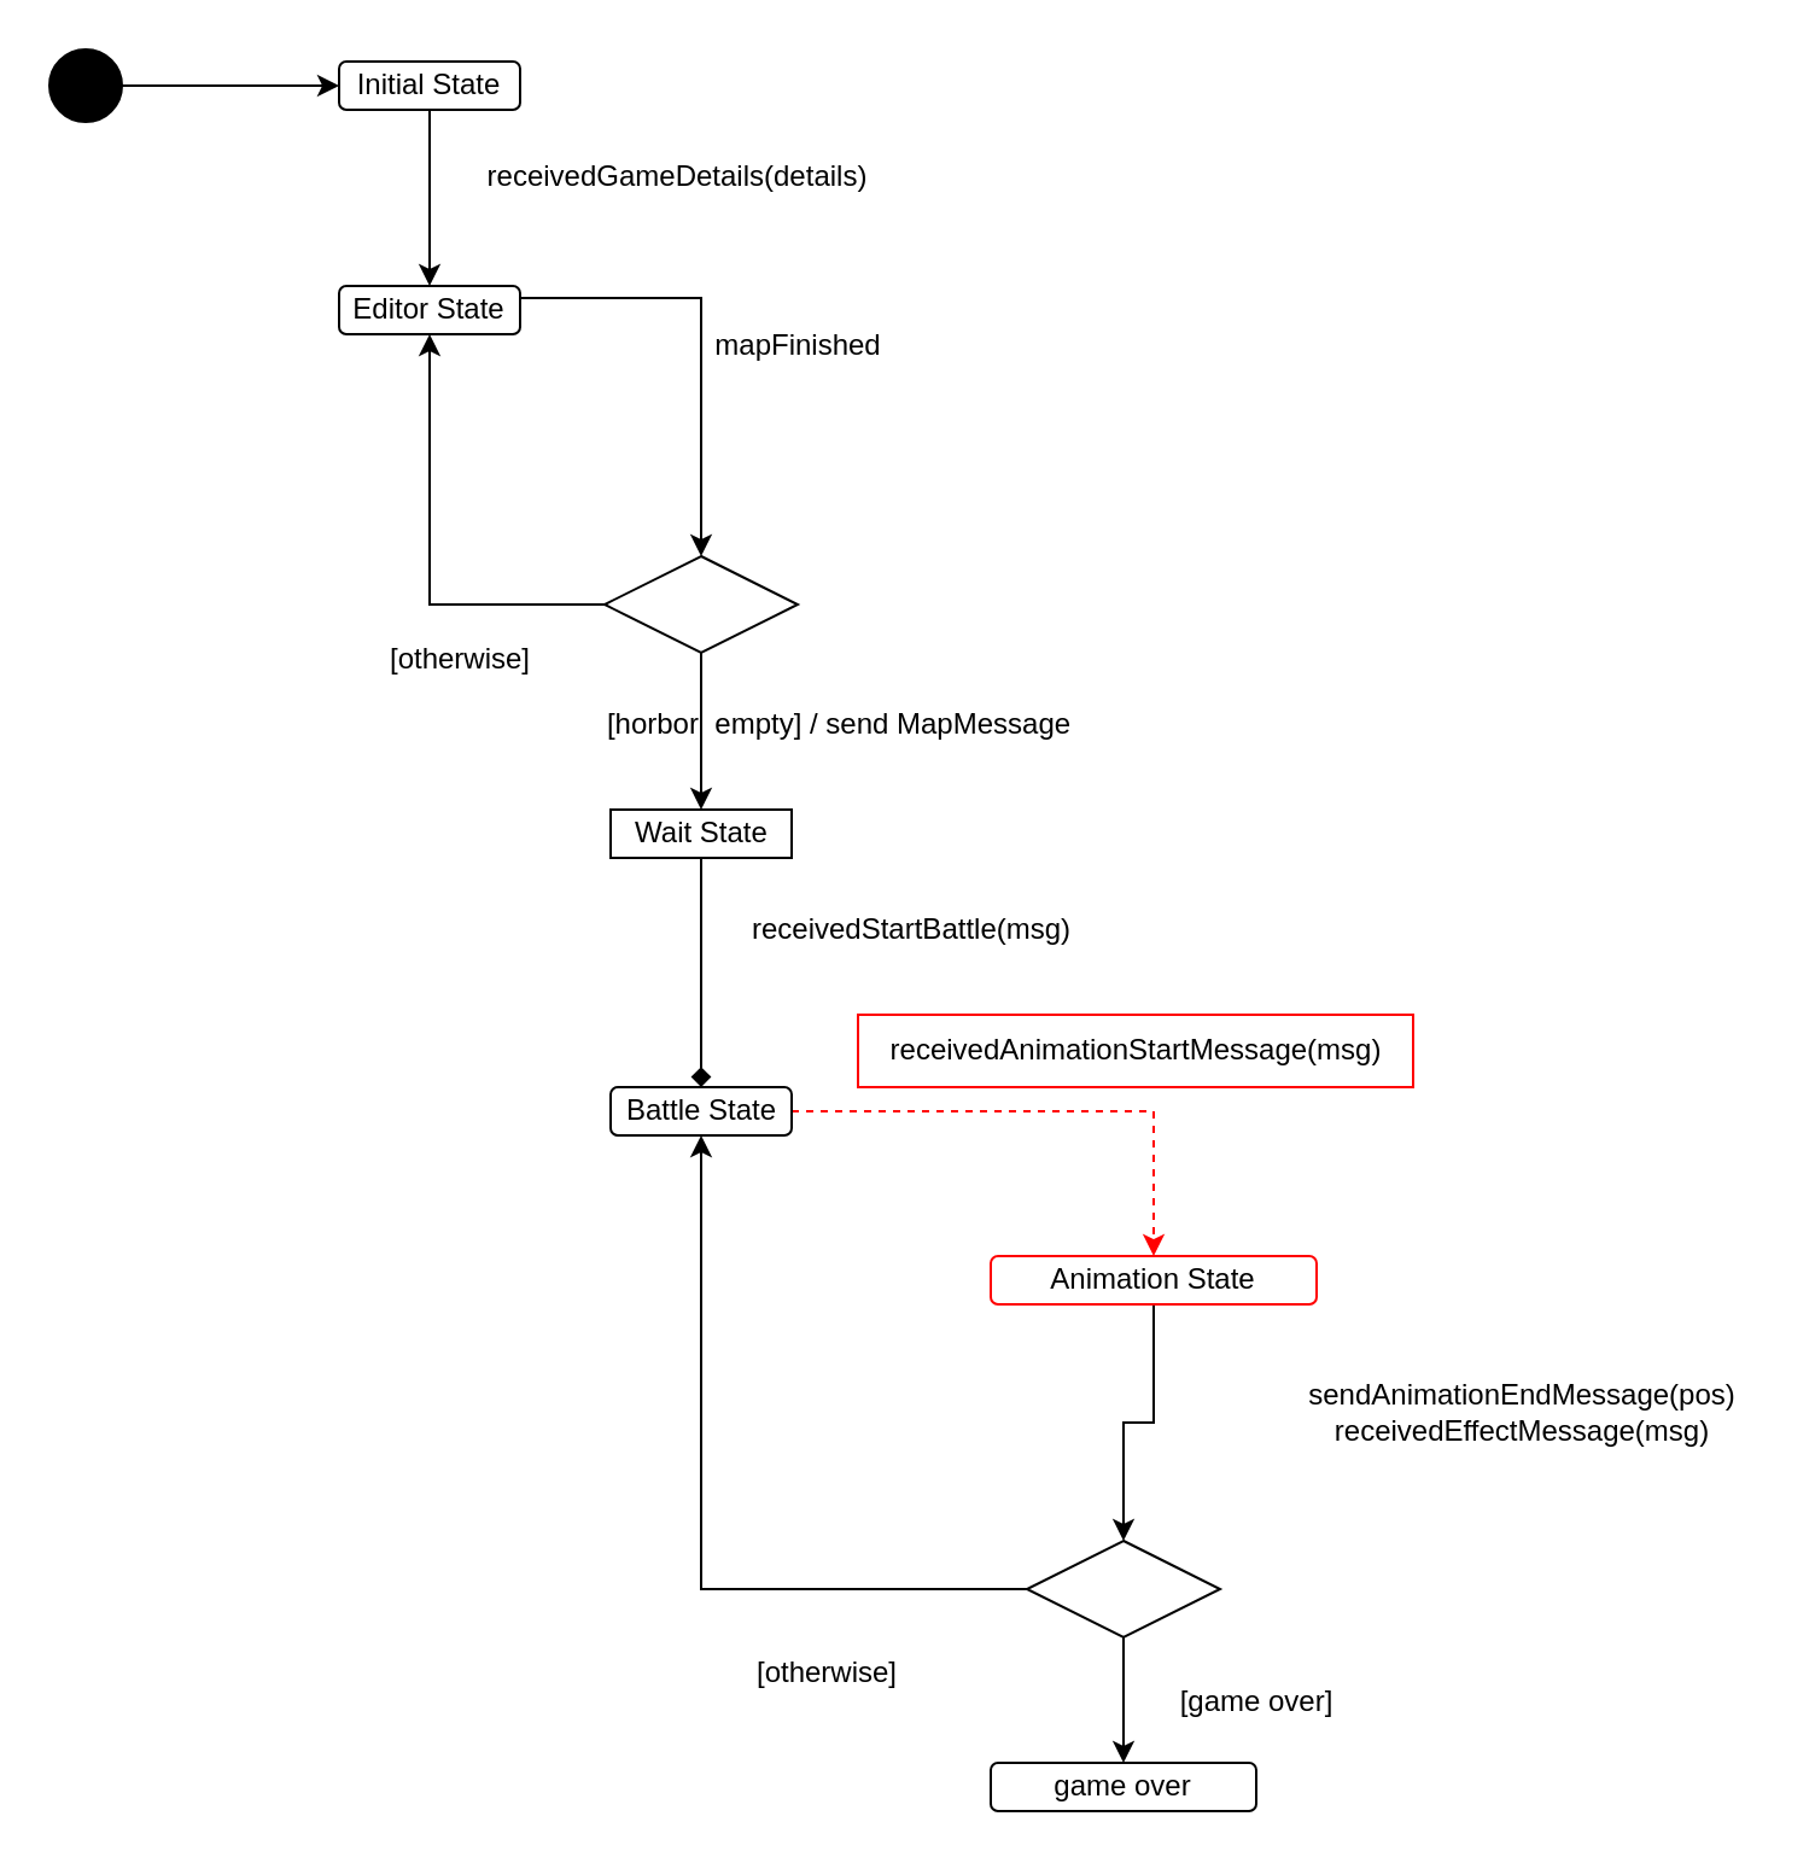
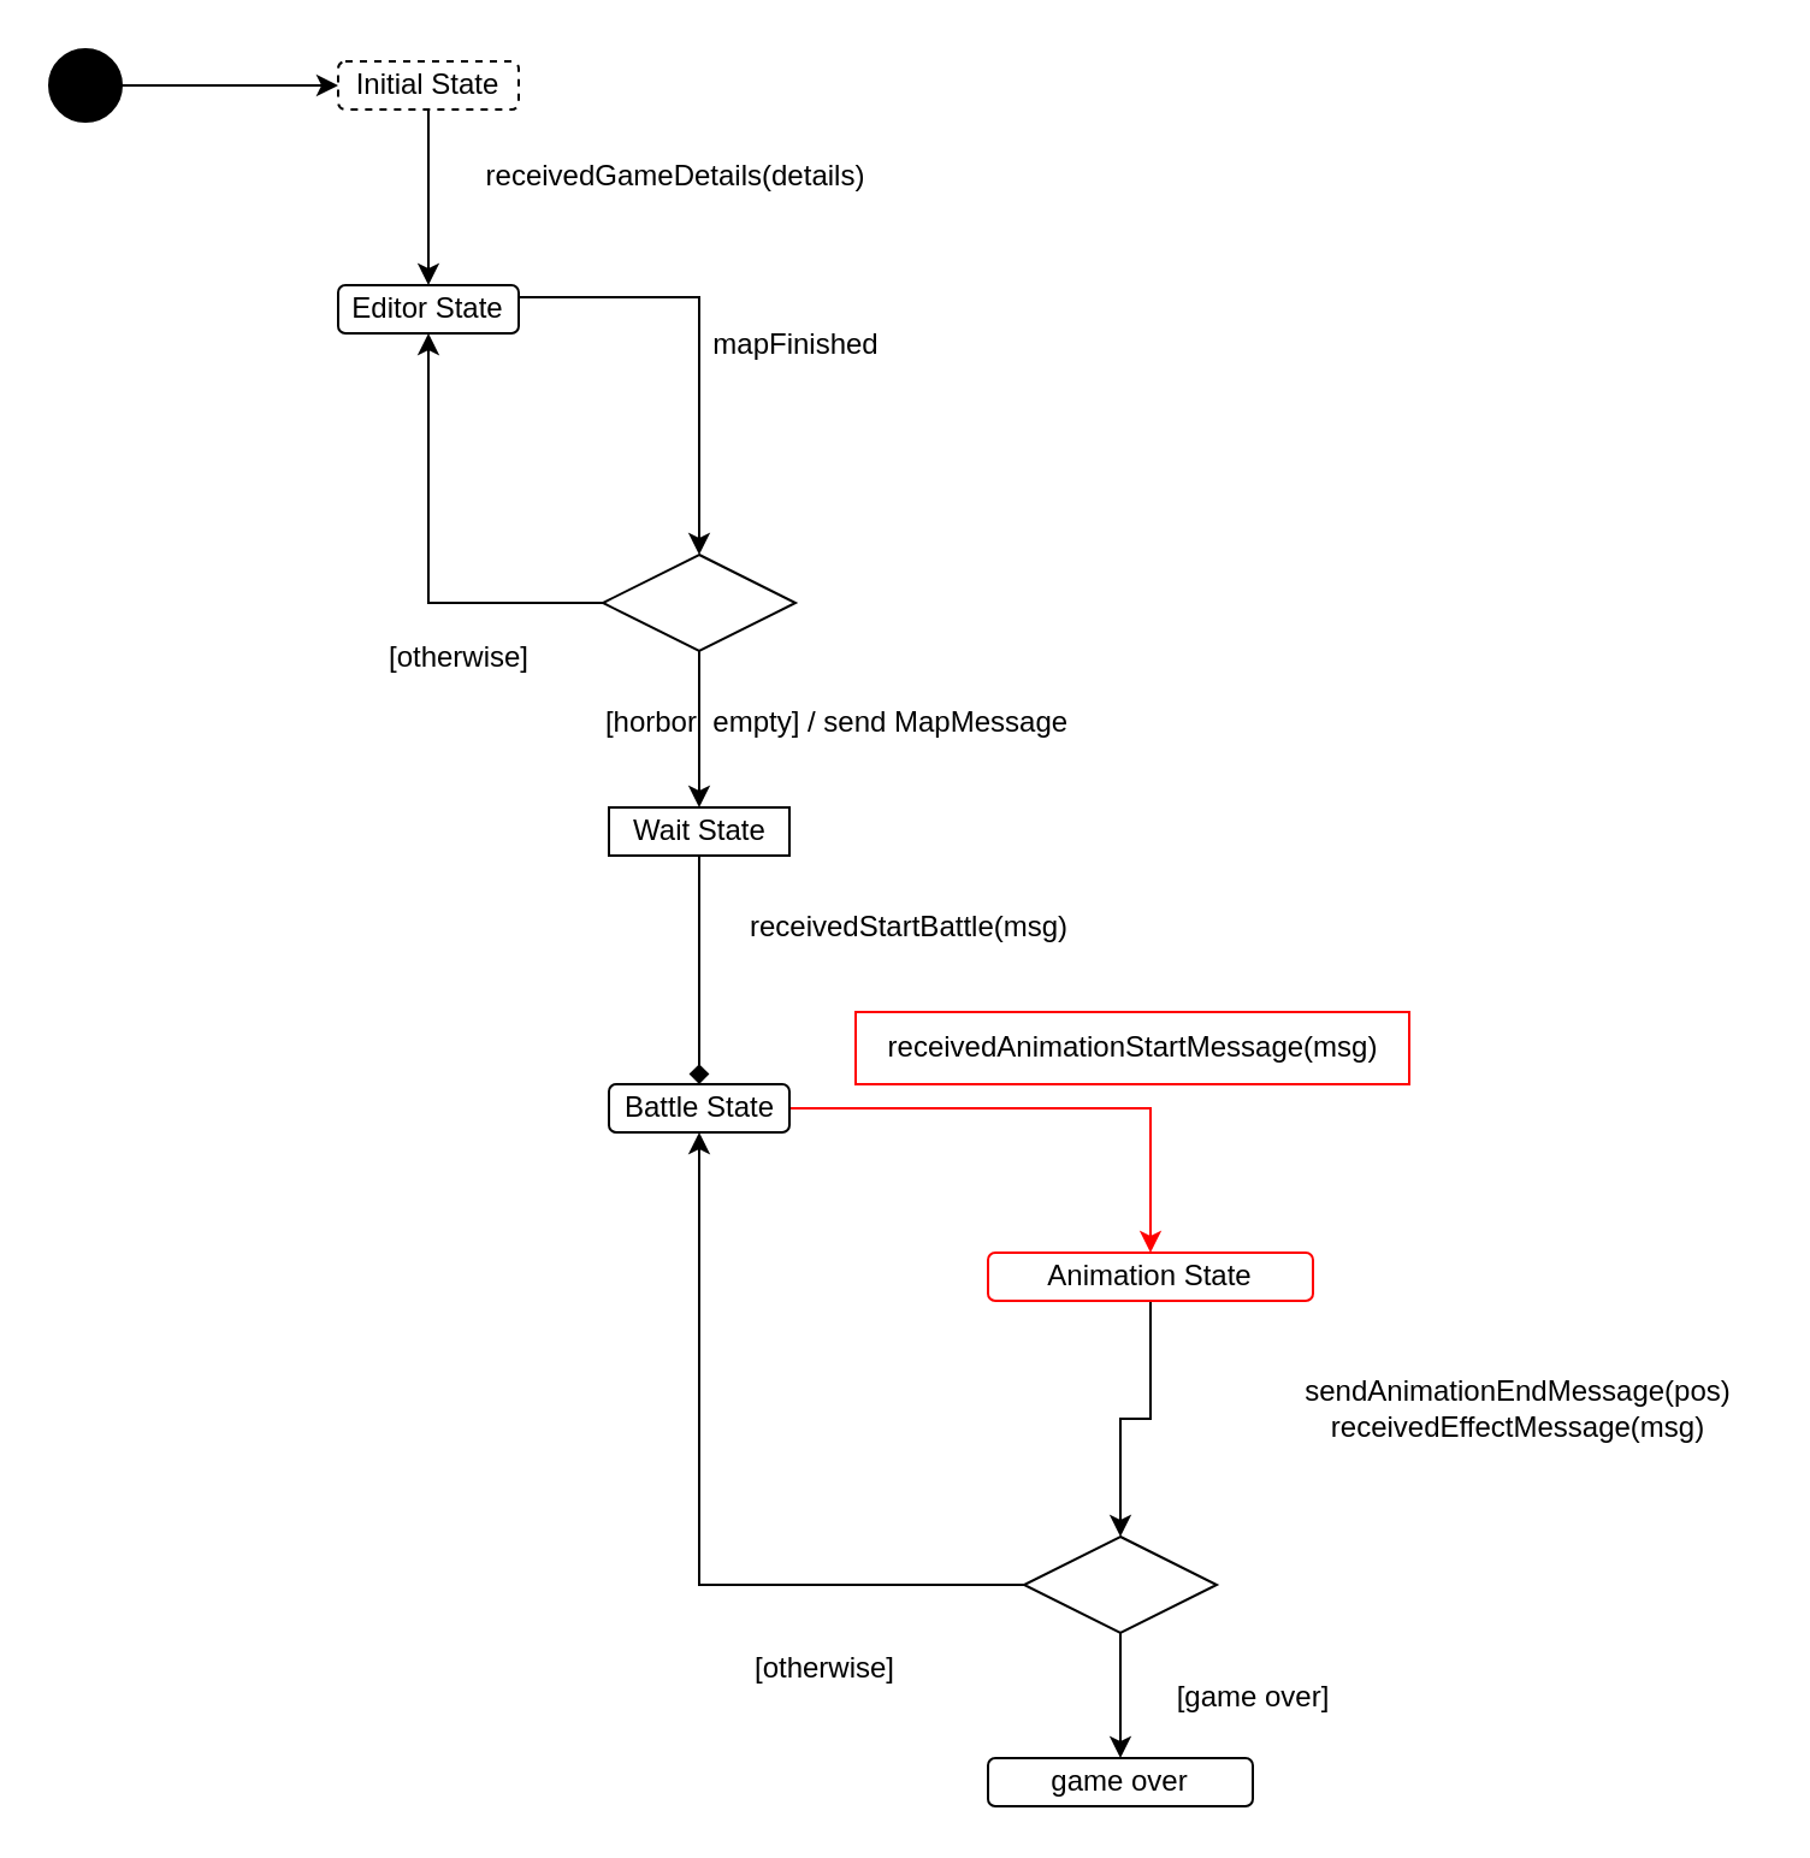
- <mxCell id="5" value="Initial State" style="rounded=1;whiteSpace=wrap;html=1;" vertex="1" parent="1"><mxGeometry x="140" y="25" width="75" height="20" as="geometry" /></mxCell>
+ <mxCell id="5" value="Initial State" style="rounded=1;whiteSpace=wrap;html=1;dashed=1;" vertex="1" parent="1"><mxGeometry x="140" y="25" width="75" height="20" as="geometry" /></mxCell>
- <mxCell id="16" style="edgeStyle=orthogonalEdgeStyle;rounded=0;orthogonalLoop=1;jettySize=auto;html=1;exitX=1;exitY=0.5;exitDx=0;exitDy=0;entryX=0.5;entryY=0;entryDx=0;entryDy=0;strokeColor=#FF0000;dashed=1;" edge="1" parent="1" source="17" target="19"><mxGeometry relative="1" as="geometry" /></mxCell>
+ <mxCell id="16" style="edgeStyle=orthogonalEdgeStyle;rounded=0;orthogonalLoop=1;jettySize=auto;html=1;exitX=1;exitY=0.5;exitDx=0;exitDy=0;entryX=0.5;entryY=0;entryDx=0;entryDy=0;strokeColor=#FF0000;" edge="1" parent="1" source="17" target="19"><mxGeometry relative="1" as="geometry" /></mxCell>
